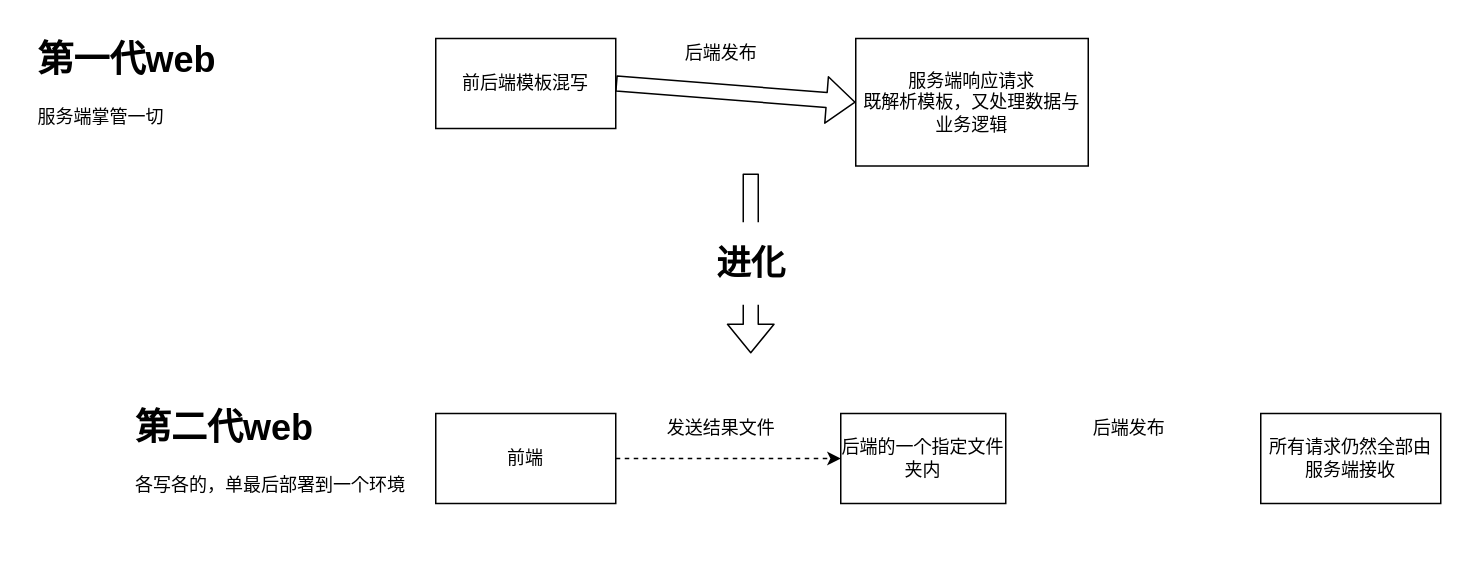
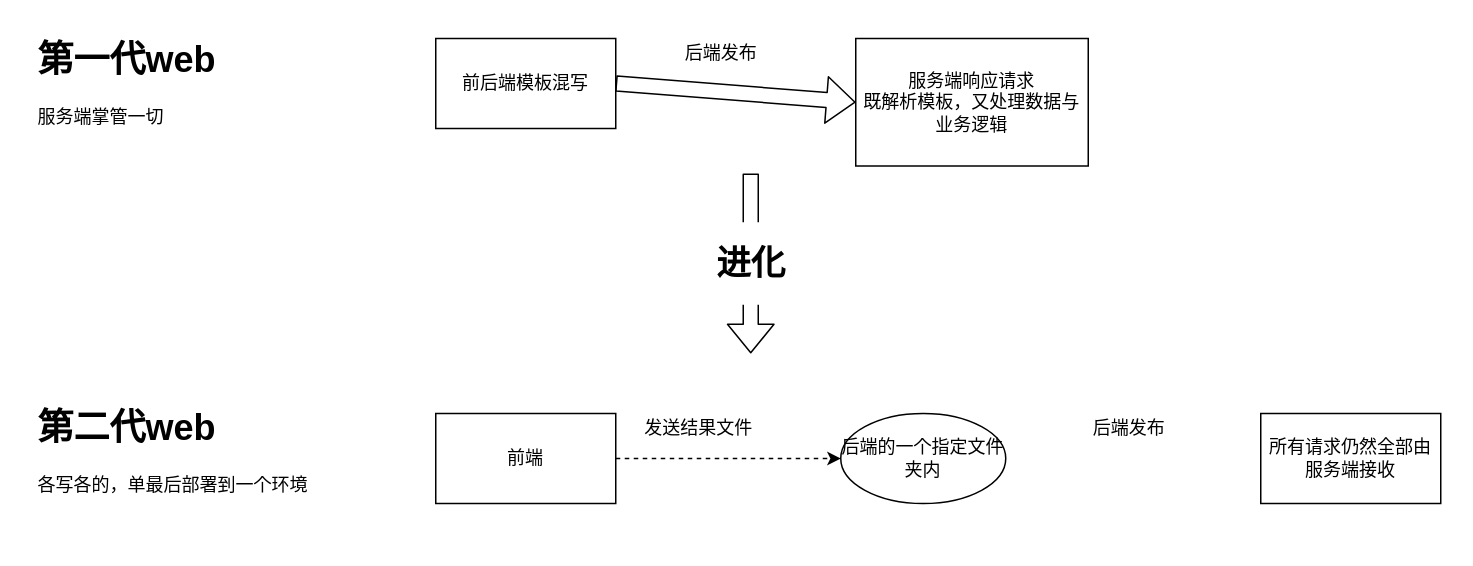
- <mxCell id="10" value="发送结果文件" style="text;html=1;align=center;verticalAlign=middle;resizable=0;points=[];autosize=1;" vertex="1" parent="1"><mxGeometry x="435" y="275" width="90" height="20" as="geometry" /></mxCell>
+ <mxCell id="10" value="发送结果文件" style="text;html=1;align=center;verticalAlign=middle;resizable=0;points=[];autosize=1;" vertex="1" parent="1"><mxGeometry x="420" y="275" width="90" height="20" as="geometry" /></mxCell>
- <mxCell id="13" value="&lt;span&gt;后端的一个指定文件夹内&lt;/span&gt;" style="rounded=0;whiteSpace=wrap;html=1;" vertex="1" parent="1"><mxGeometry x="560" y="275" width="110" height="60" as="geometry" /></mxCell>
+ <mxCell id="13" value="&lt;span&gt;后端的一个指定文件夹内&lt;/span&gt;" style="ellipse;whiteSpace=wrap;html=1;" vertex="1" parent="1"><mxGeometry x="560" y="275" width="110" height="60" as="geometry" /></mxCell>
- <mxCell id="12" value="&lt;h1&gt;第二代web&lt;/h1&gt;&lt;div&gt;各写各的，单最后部署到&lt;span&gt;一个环境&lt;/span&gt;&lt;/div&gt;" style="text;html=1;strokeColor=none;fillColor=none;spacing=5;spacingTop=-20;whiteSpace=wrap;overflow=hidden;rounded=0;" vertex="1" parent="1"><mxGeometry x="85" y="265" width="190" height="90" as="geometry" /></mxCell>
+ <mxCell id="12" value="&lt;h1&gt;第二代web&lt;/h1&gt;&lt;div&gt;各写各的，单最后部署到&lt;span&gt;一个环境&lt;/span&gt;&lt;/div&gt;" style="text;html=1;strokeColor=none;fillColor=none;spacing=5;spacingTop=-20;whiteSpace=wrap;overflow=hidden;rounded=0;" vertex="1" parent="1"><mxGeometry x="20" y="265" width="190" height="90" as="geometry" /></mxCell>
